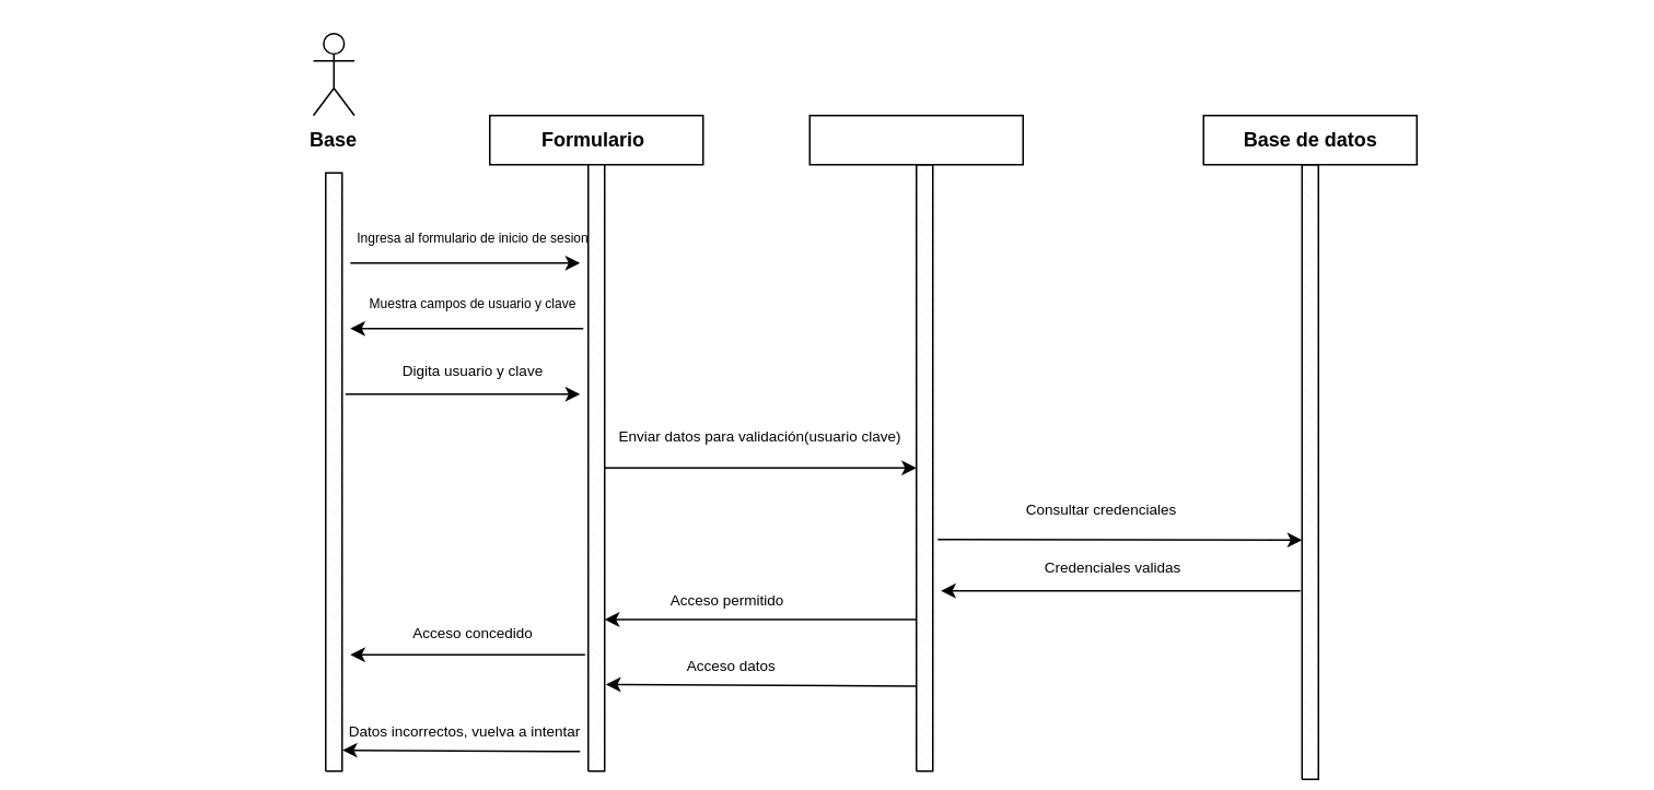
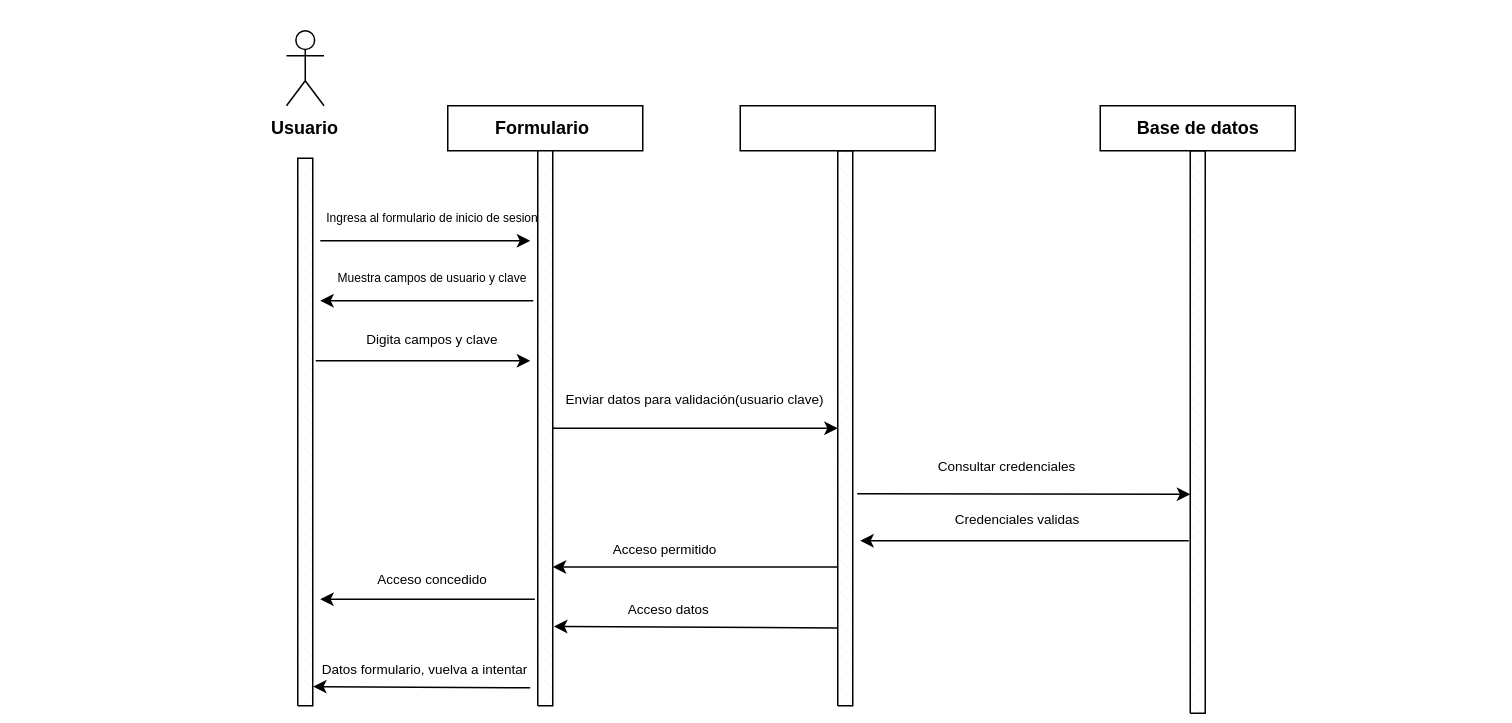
- <mxCell id="4" value="&lt;b&gt;Base&lt;/b&gt;" style="text;html=1;align=center;verticalAlign=middle;whiteSpace=wrap;rounded=0;" vertex="1" parent="1"><mxGeometry x="173" y="70" width="60" height="30" as="geometry" /></mxCell>
+ <mxCell id="4" value="&lt;b&gt;Usuario&lt;/b&gt;" style="text;html=1;align=center;verticalAlign=middle;whiteSpace=wrap;rounded=0;" vertex="1" parent="1"><mxGeometry x="173" y="70" width="60" height="30" as="geometry" /></mxCell>
- <mxCell id="12" value="&lt;font style=&quot;font-size: 9px;&quot;&gt;Digita usuario y clave&lt;/font&gt;" style="text;html=1;align=center;verticalAlign=middle;whiteSpace=wrap;rounded=0;" vertex="1" parent="1"><mxGeometry x="208" y="210" width="160" height="30" as="geometry" /></mxCell>
+ <mxCell id="12" value="&lt;font style=&quot;font-size: 9px;&quot;&gt;Digita campos y clave&lt;/font&gt;" style="text;html=1;align=center;verticalAlign=middle;whiteSpace=wrap;rounded=0;" vertex="1" parent="1"><mxGeometry x="208" y="210" width="160" height="30" as="geometry" /></mxCell>
- <mxCell id="32" value="&lt;font style=&quot;font-size: 9px;&quot;&gt;Datos incorrectos, vuelva a intentar&lt;/font&gt;" style="text;html=1;align=center;verticalAlign=middle;whiteSpace=wrap;rounded=0;" vertex="1" parent="1"><mxGeometry x="193" y="430" width="180" height="30" as="geometry" /></mxCell>
+ <mxCell id="32" value="&lt;font style=&quot;font-size: 9px;&quot;&gt;Datos formulario, vuelva a intentar&lt;/font&gt;" style="text;html=1;align=center;verticalAlign=middle;whiteSpace=wrap;rounded=0;" vertex="1" parent="1"><mxGeometry x="193" y="430" width="180" height="30" as="geometry" /></mxCell>
